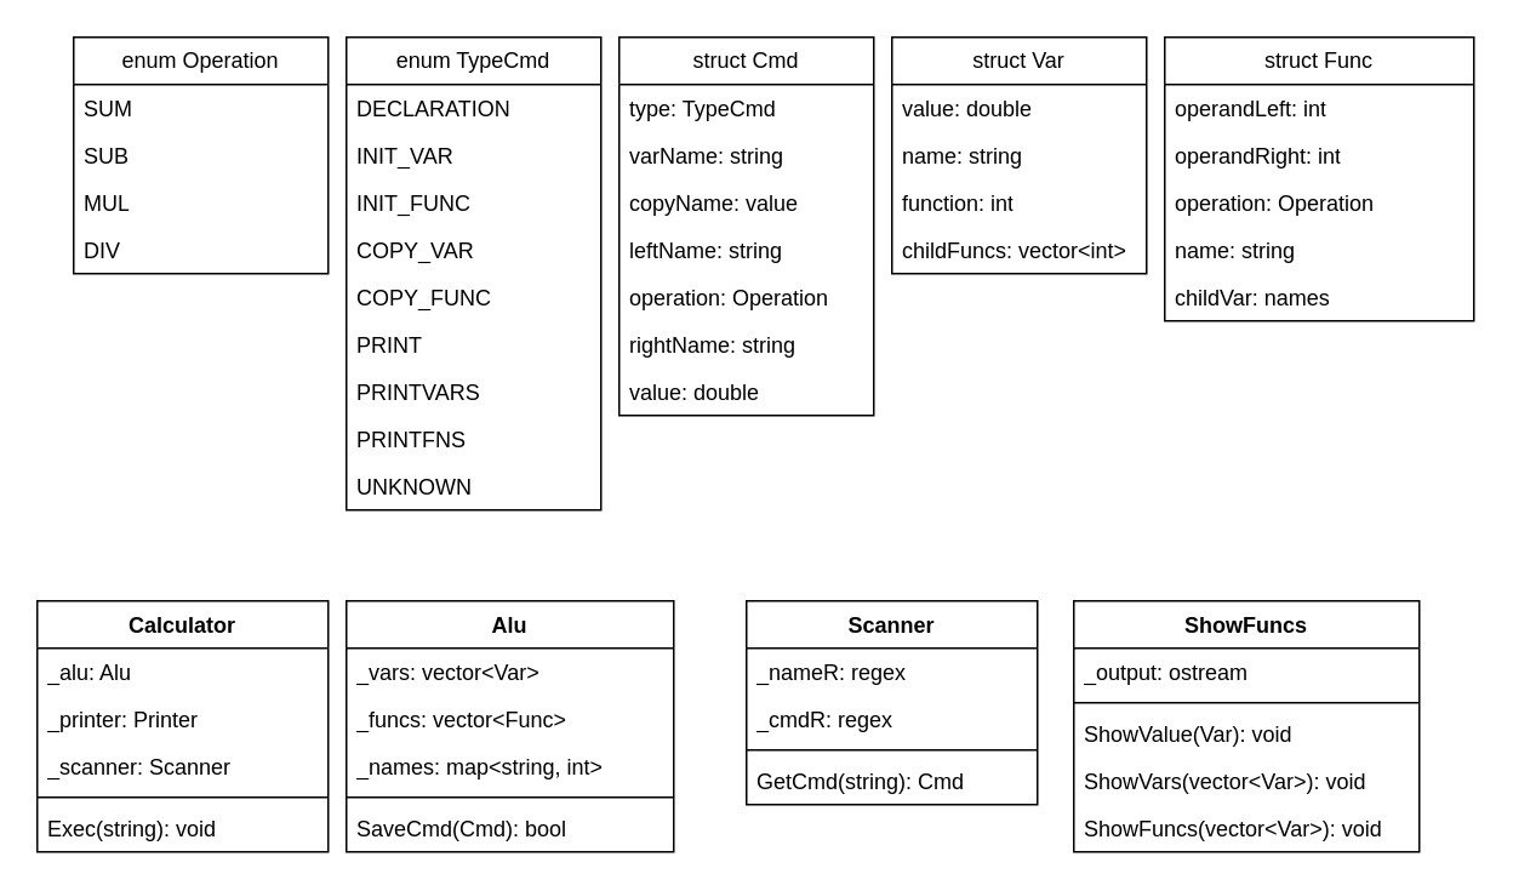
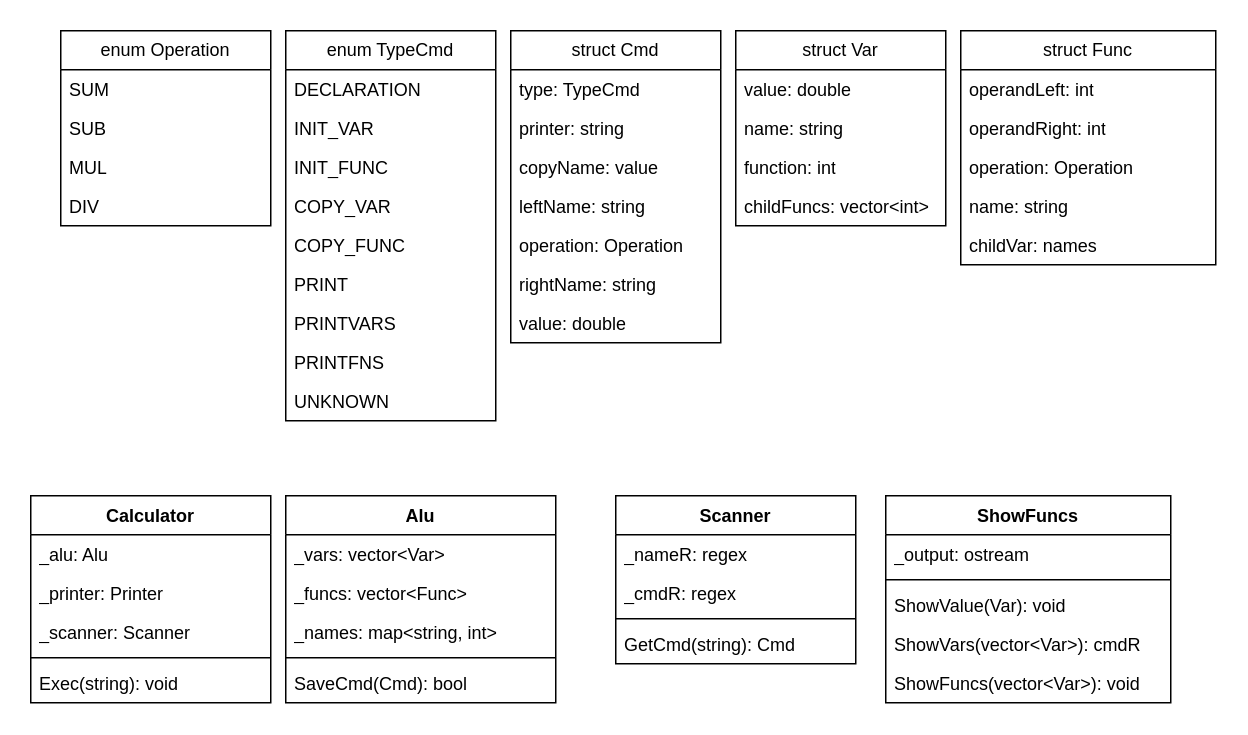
- <mxCell id="43" value="varName: string" style="text;strokeColor=none;fillColor=none;align=left;verticalAlign=top;spacingLeft=4;spacingRight=4;overflow=hidden;rotatable=0;points=[[0,0.5],[1,0.5]];portConstraint=eastwest;whiteSpace=wrap;html=1;" vertex="1" parent="41"><mxGeometry y="52" width="140" height="26" as="geometry" /></mxCell>
+ <mxCell id="43" value="printer: string" style="text;strokeColor=none;fillColor=none;align=left;verticalAlign=top;spacingLeft=4;spacingRight=4;overflow=hidden;rotatable=0;points=[[0,0.5],[1,0.5]];portConstraint=eastwest;whiteSpace=wrap;html=1;" vertex="1" parent="41"><mxGeometry y="52" width="140" height="26" as="geometry" /></mxCell>
- <mxCell id="28" value="ShowVars(vector&amp;lt;Var&amp;gt;): void" style="text;strokeColor=none;fillColor=none;align=left;verticalAlign=top;spacingLeft=4;spacingRight=4;overflow=hidden;rotatable=0;points=[[0,0.5],[1,0.5]];portConstraint=eastwest;whiteSpace=wrap;html=1;" vertex="1" parent="24"><mxGeometry y="86" width="190" height="26" as="geometry" /></mxCell>
+ <mxCell id="28" value="ShowVars(vector&amp;lt;Var&amp;gt;): cmdR" style="text;strokeColor=none;fillColor=none;align=left;verticalAlign=top;spacingLeft=4;spacingRight=4;overflow=hidden;rotatable=0;points=[[0,0.5],[1,0.5]];portConstraint=eastwest;whiteSpace=wrap;html=1;" vertex="1" parent="24"><mxGeometry y="86" width="190" height="26" as="geometry" /></mxCell>
